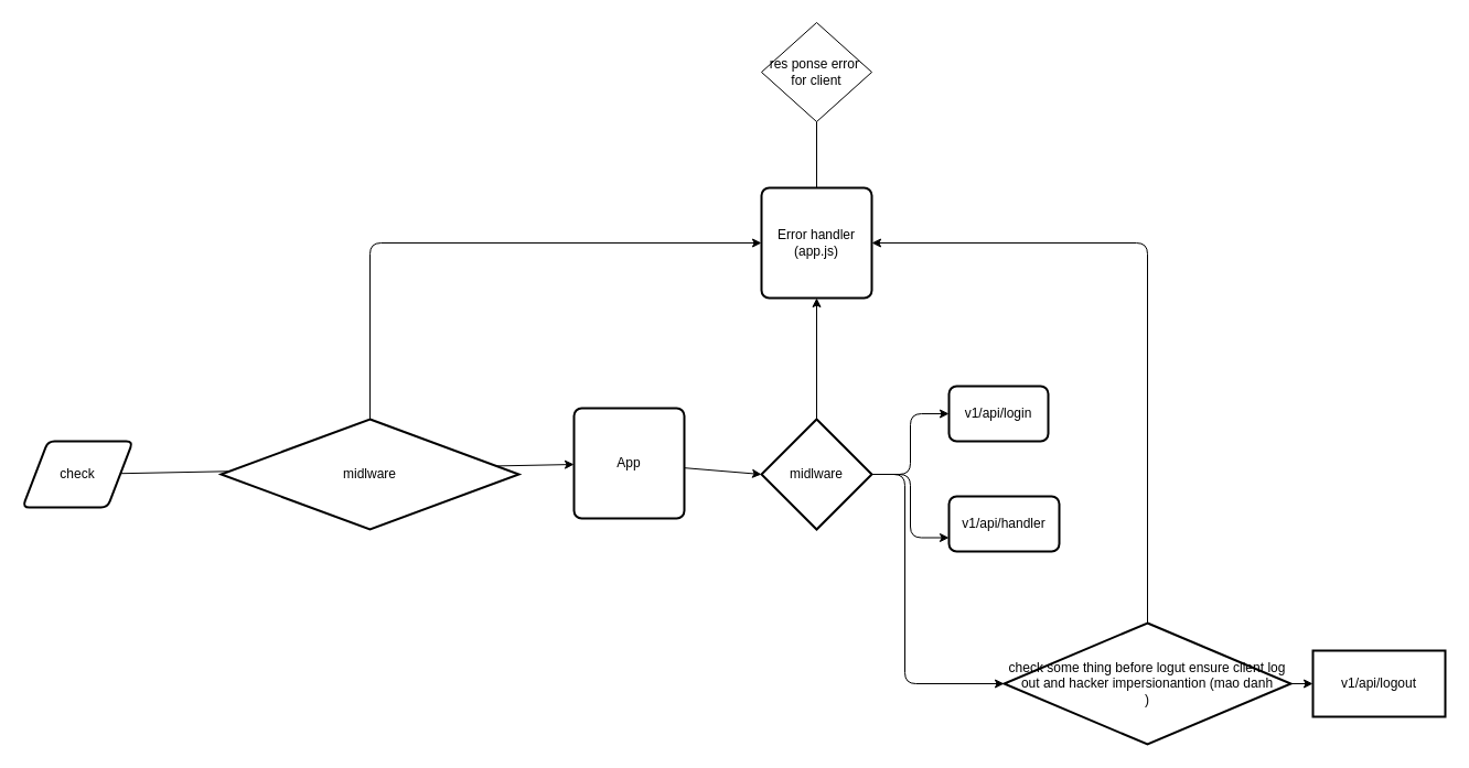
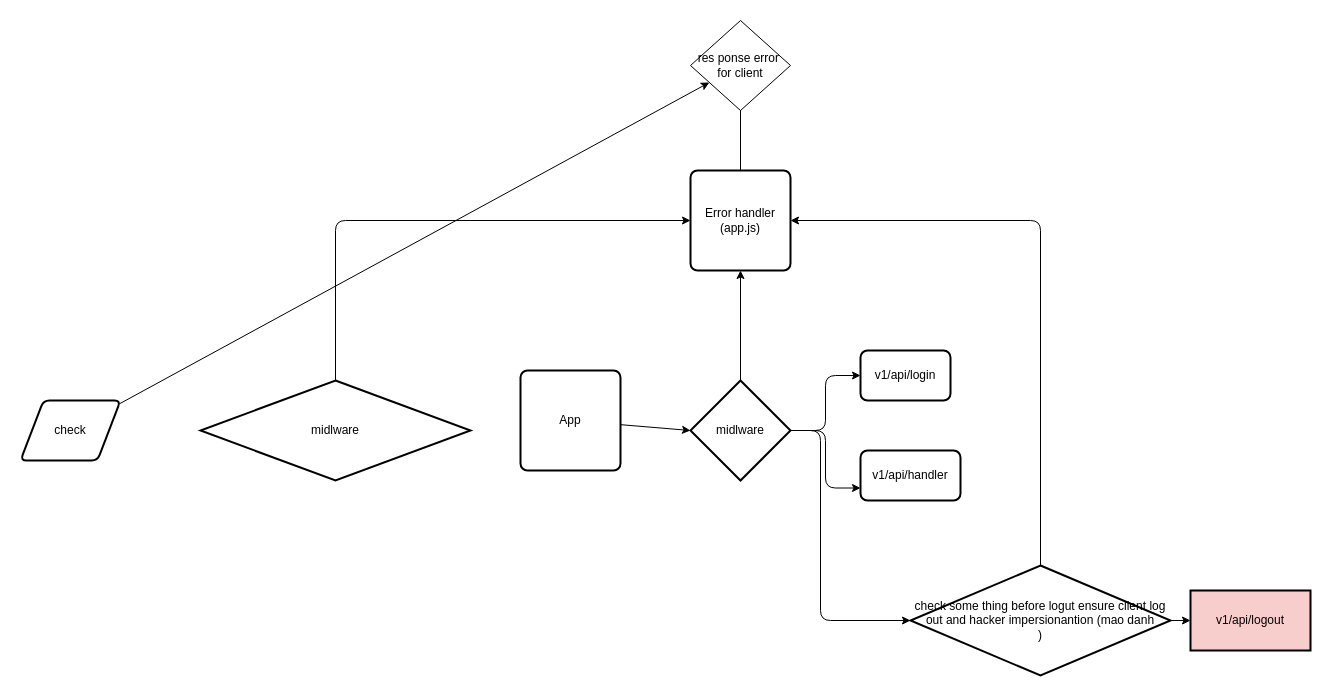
- <mxCell id="14" style="edgeStyle=none;html=1;" parent="1" source="15" target="3" edge="1"><mxGeometry relative="1" as="geometry" /></mxCell>
+ <mxCell id="14" style="edgeStyle=none;html=1;" parent="1" source="15" target="13" edge="1"><mxGeometry relative="1" as="geometry" /></mxCell>
- <mxCell id="21" value="v1/api/logout" style="whiteSpace=wrap;html=1;strokeWidth=2;" parent="1" vertex="1"><mxGeometry x="1190" y="590" width="120" height="60" as="geometry" /></mxCell>
+ <mxCell id="21" value="v1/api/logout" style="whiteSpace=wrap;html=1;strokeWidth=2;fillColor=#f8cecc;" parent="1" vertex="1"><mxGeometry x="1190" y="590" width="120" height="60" as="geometry" /></mxCell>
